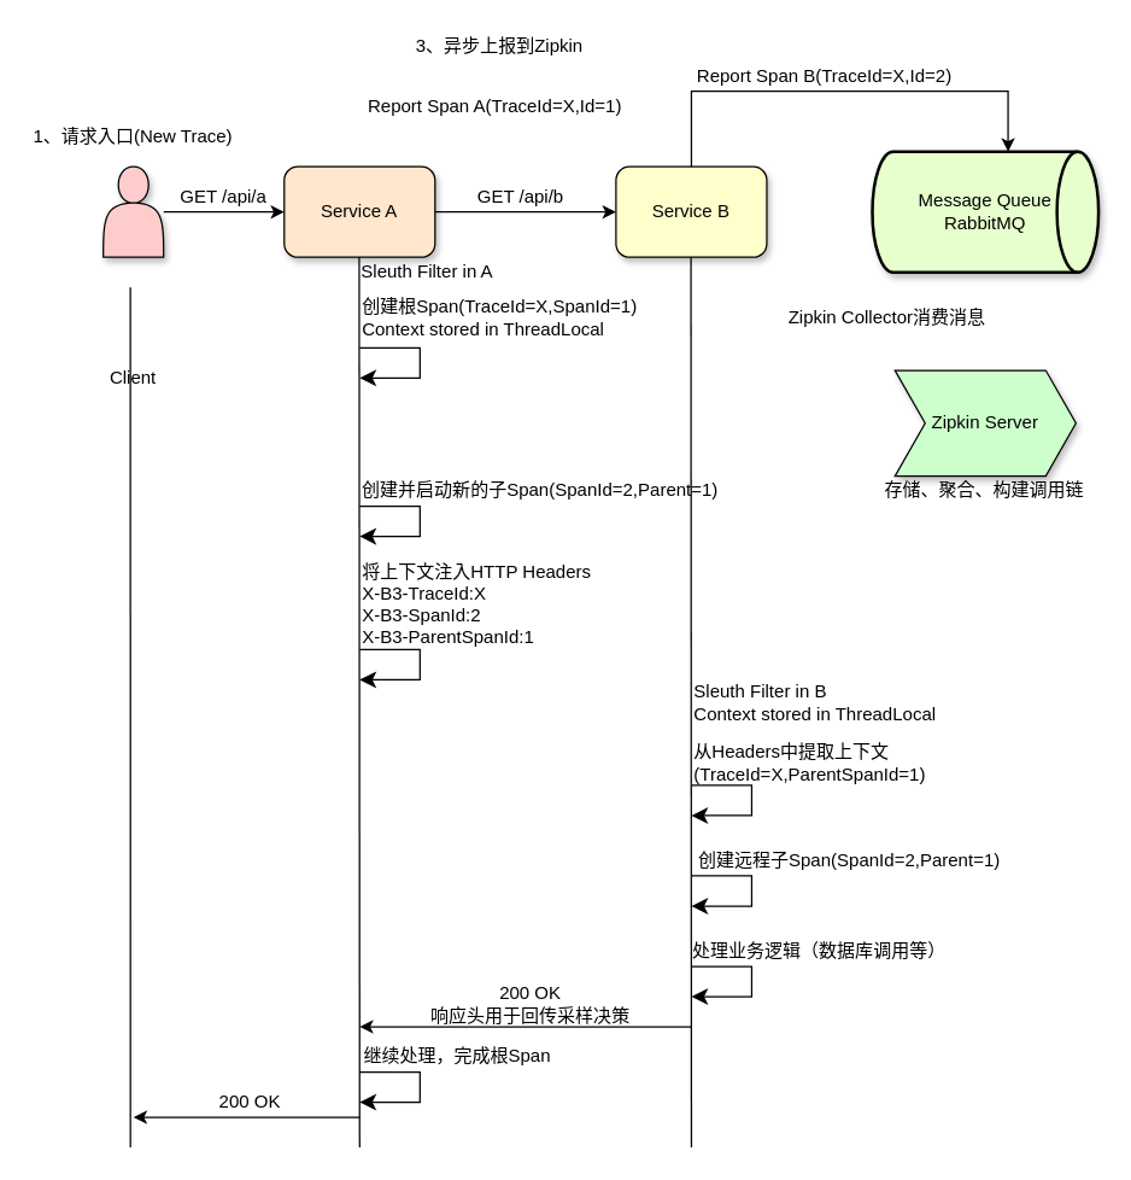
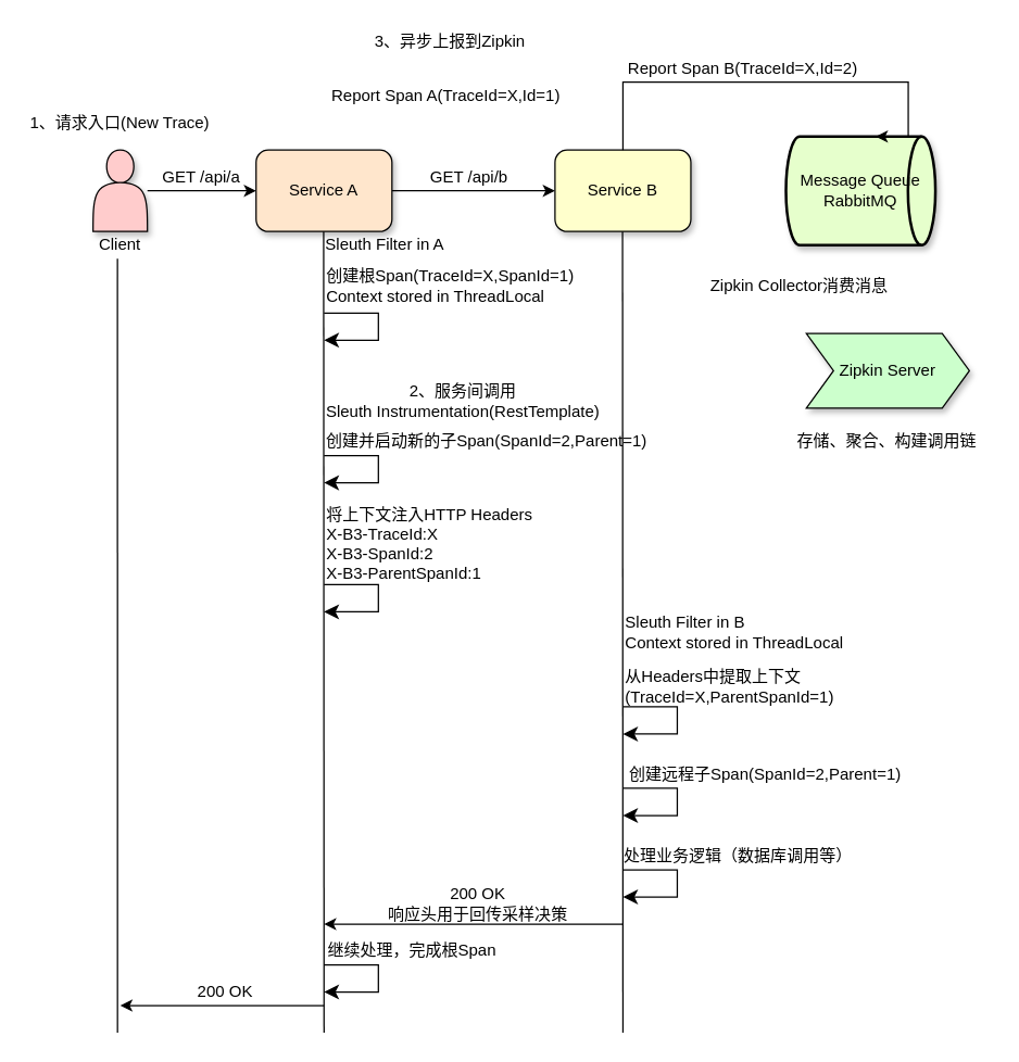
- <mxCell id="11" value="Message Queue&lt;br&gt;RabbitMQ" style="strokeWidth=2;html=1;shape=mxgraph.flowchart.direct_data;whiteSpace=wrap;fillColor=#E6FFCC;shadow=1;" vertex="1" parent="2"><mxGeometry x="558" y="80" width="150" height="80" as="geometry" /></mxCell>
+ <mxCell id="11" value="Message Queue&lt;br&gt;RabbitMQ" style="strokeWidth=2;html=1;shape=mxgraph.flowchart.direct_data;whiteSpace=wrap;fillColor=#E6FFCC;shadow=1;" vertex="1" parent="2"><mxGeometry x="558" y="80" width="110" height="80" as="geometry" /></mxCell>
- <mxCell id="5" value="Client" style="text;strokeColor=none;align=center;fillColor=none;html=1;verticalAlign=middle;whiteSpace=wrap;rounded=0;" vertex="1" parent="2"><mxGeometry x="48" y="220" width="40" height="20" as="geometry" /></mxCell>
+ <mxCell id="5" value="Client" style="text;strokeColor=none;align=center;fillColor=none;html=1;verticalAlign=middle;whiteSpace=wrap;rounded=0;" vertex="1" parent="2"><mxGeometry x="48" y="150" width="40" height="20" as="geometry" /></mxCell>
- <mxCell id="10" value="Zipkin Server" style="shape=step;perimeter=stepPerimeter;whiteSpace=wrap;html=1;fixedSize=1;fillColor=#CCFFCC;shadow=1;" vertex="1" parent="2"><mxGeometry x="573" y="225" width="120" height="70" as="geometry" /></mxCell>
+ <mxCell id="10" value="Zipkin Server" style="shape=step;perimeter=stepPerimeter;whiteSpace=wrap;html=1;fixedSize=1;fillColor=#CCFFCC;shadow=1;" vertex="1" parent="2"><mxGeometry x="573" y="225" width="120" height="55" as="geometry" /></mxCell>
+ <mxCell id="16" value="2、服务间调用&lt;br&gt;Sleuth Instrumentation(RestTemplate)" style="text;strokeColor=none;align=center;fillColor=none;html=1;verticalAlign=middle;whiteSpace=wrap;rounded=0;" vertex="1" parent="2"><mxGeometry x="218" y="260" width="205" height="30" as="geometry" /></mxCell>
